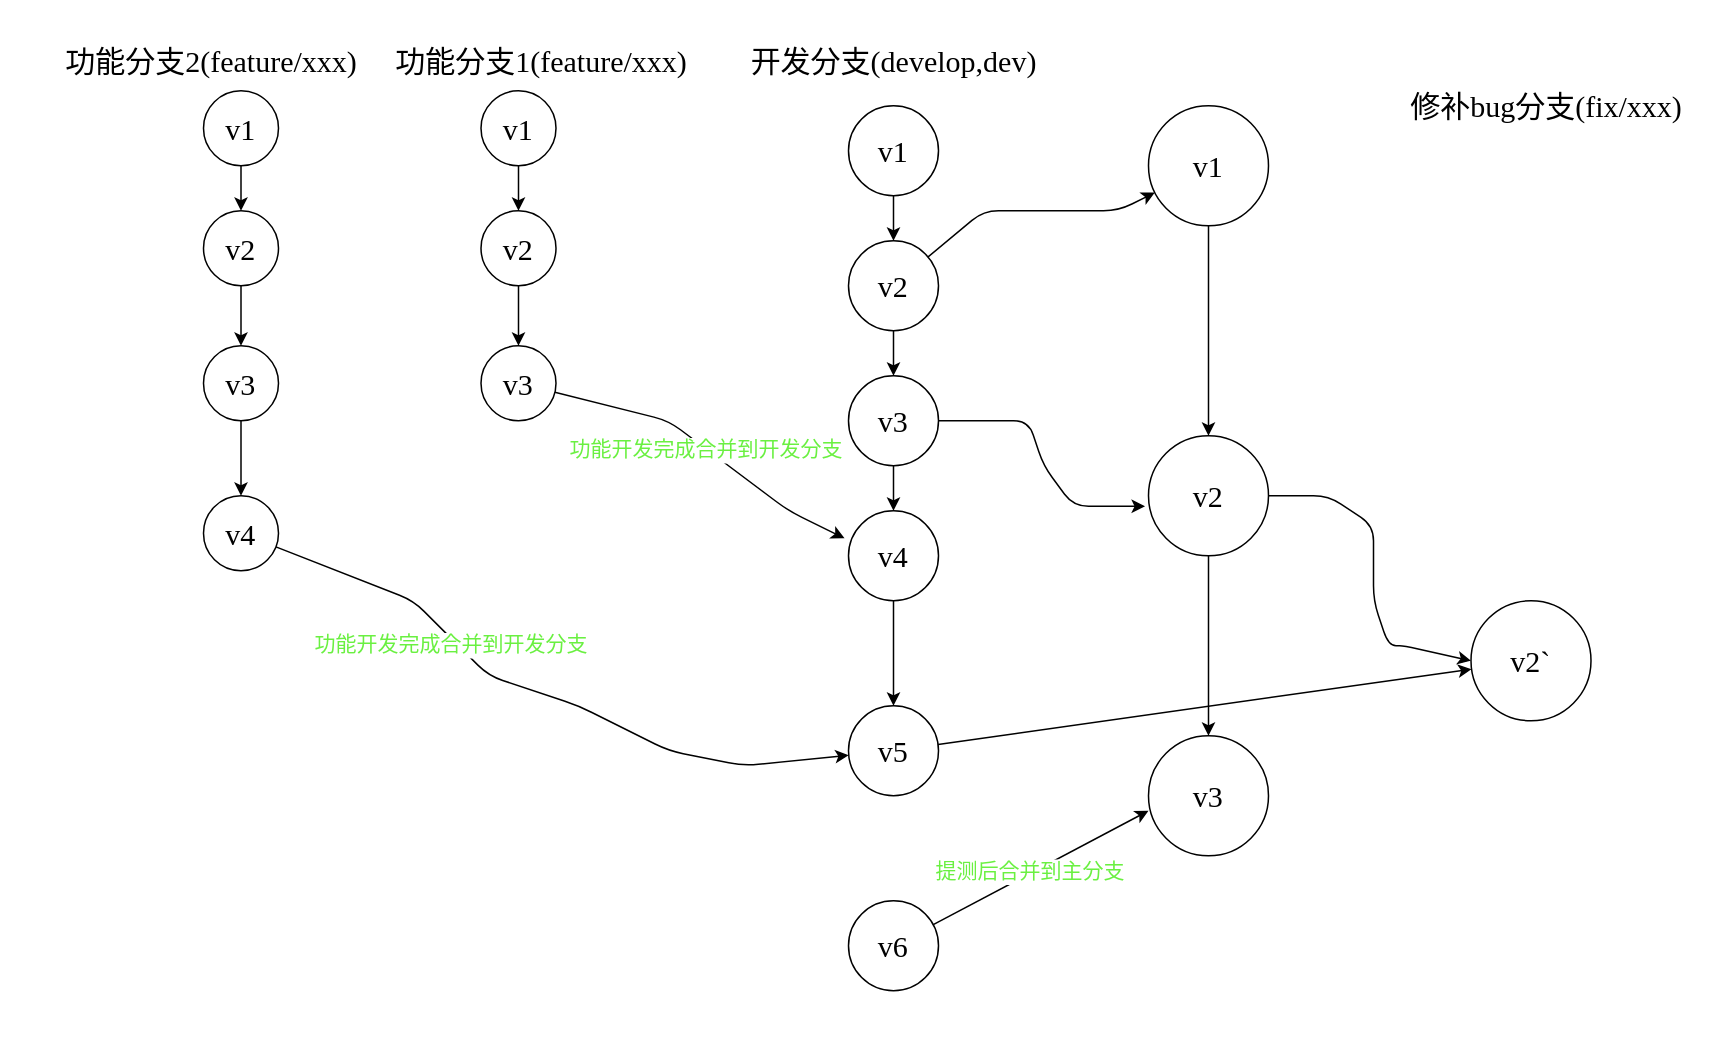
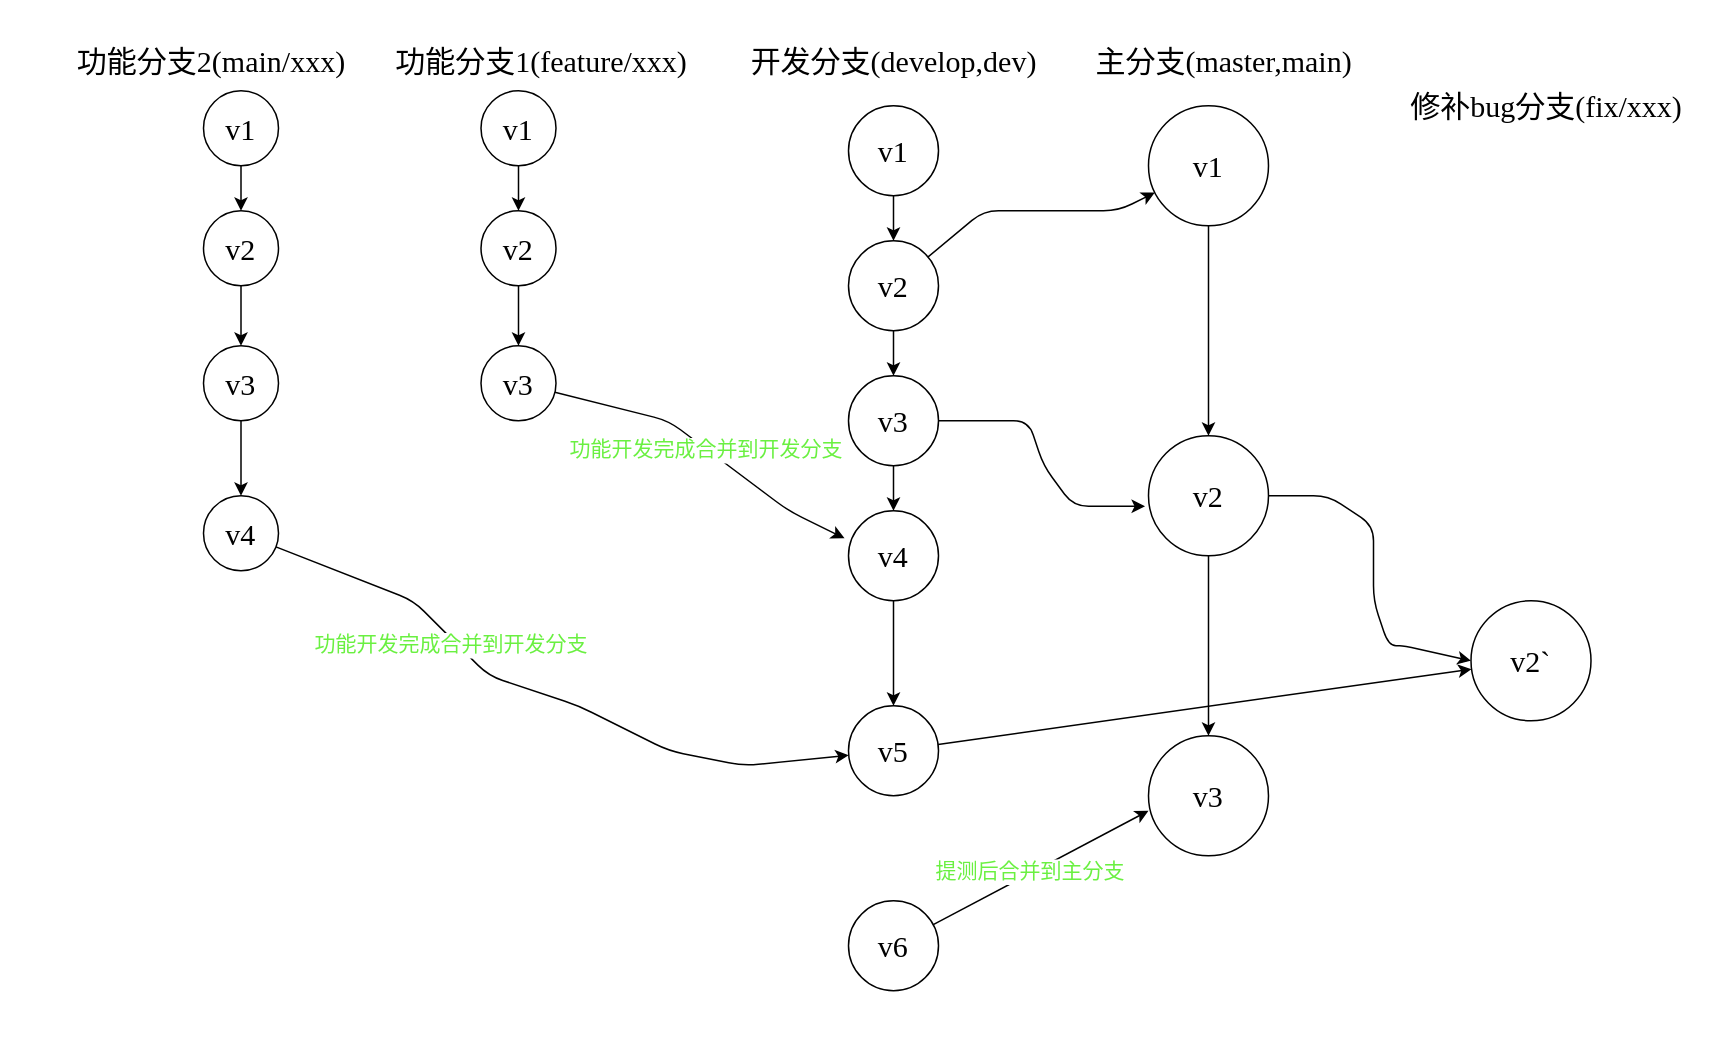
- <mxCell id="34" value="功能分支2(feature/xxx)" style="text;html=1;align=center;verticalAlign=middle;resizable=0;points=[];autosize=1;strokeColor=none;fillColor=none;fontSize=20;fontFamily=Architects Daughter;hachureGap=4;fontSource=https%3A%2F%2Ffonts.googleapis.com%2Fcss%3Ffamily%3DArchitects%2BDaughter;rounded=1;" vertex="1" parent="1"><mxGeometry x="20" y="20" width="240" height="40" as="geometry" /></mxCell>
+ <mxCell id="34" value="功能分支2(main/xxx)" style="text;html=1;align=center;verticalAlign=middle;resizable=0;points=[];autosize=1;strokeColor=none;fillColor=none;fontSize=20;fontFamily=Architects Daughter;hachureGap=4;fontSource=https%3A%2F%2Ffonts.googleapis.com%2Fcss%3Ffamily%3DArchitects%2BDaughter;rounded=1;" vertex="1" parent="1"><mxGeometry x="20" y="20" width="240" height="40" as="geometry" /></mxCell>
+ <mxCell id="4" value="主分支(master,main)" style="text;html=1;align=center;verticalAlign=middle;resizable=0;points=[];autosize=1;strokeColor=none;fillColor=none;fontSize=20;fontFamily=Architects Daughter;hachureGap=4;fontSource=https%3A%2F%2Ffonts.googleapis.com%2Fcss%3Ffamily%3DArchitects%2BDaughter;rounded=1;" vertex="1" parent="1"><mxGeometry x="715" y="20" width="200" height="40" as="geometry" /></mxCell>
